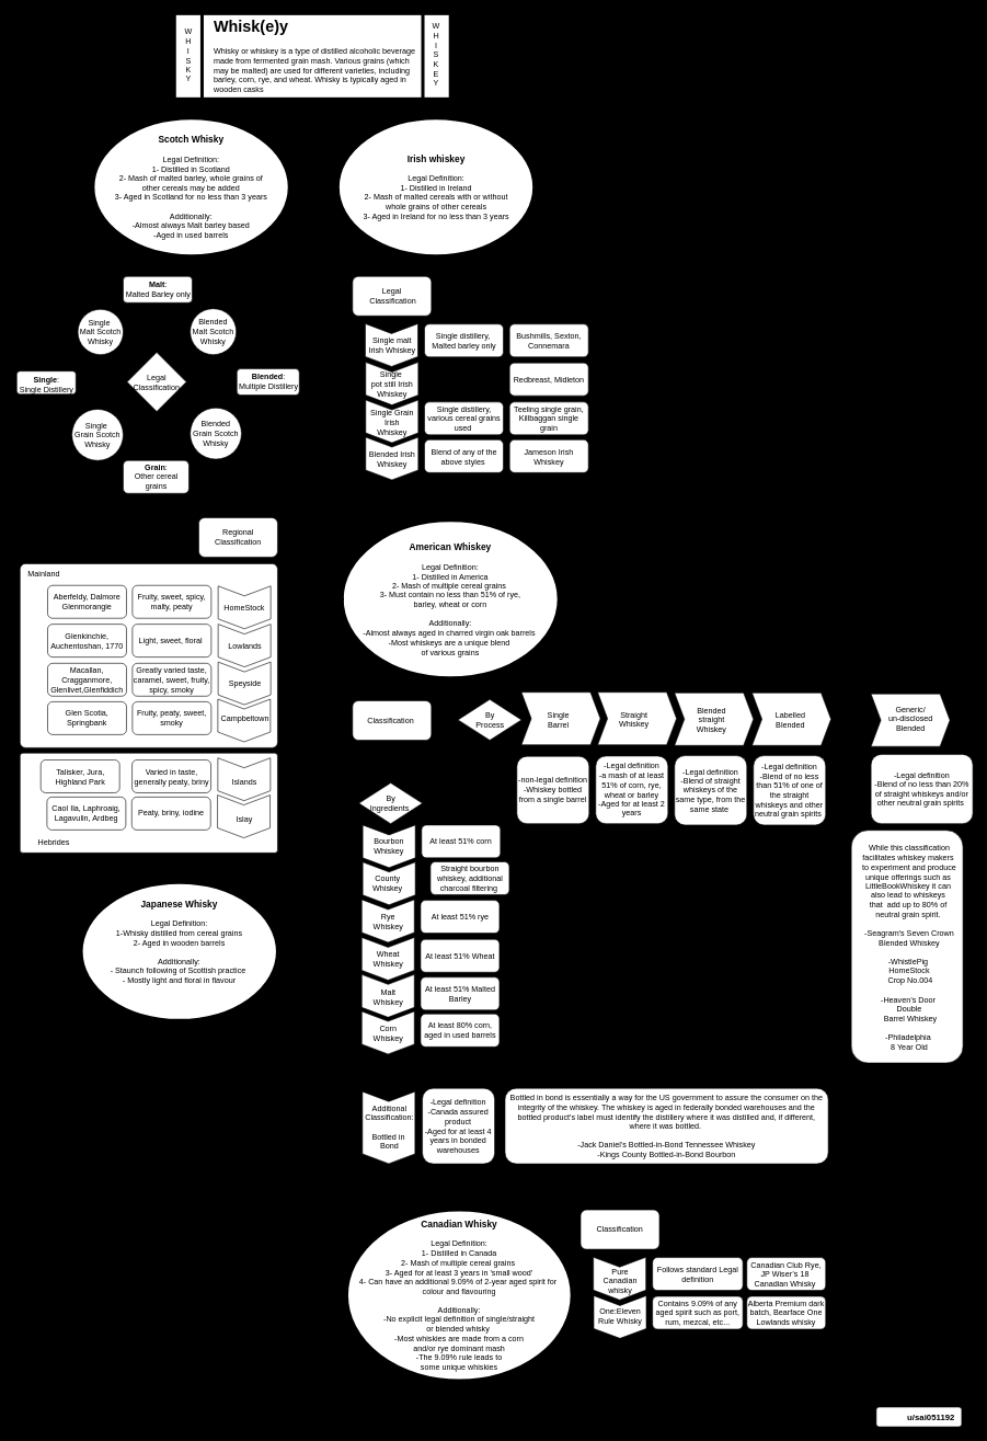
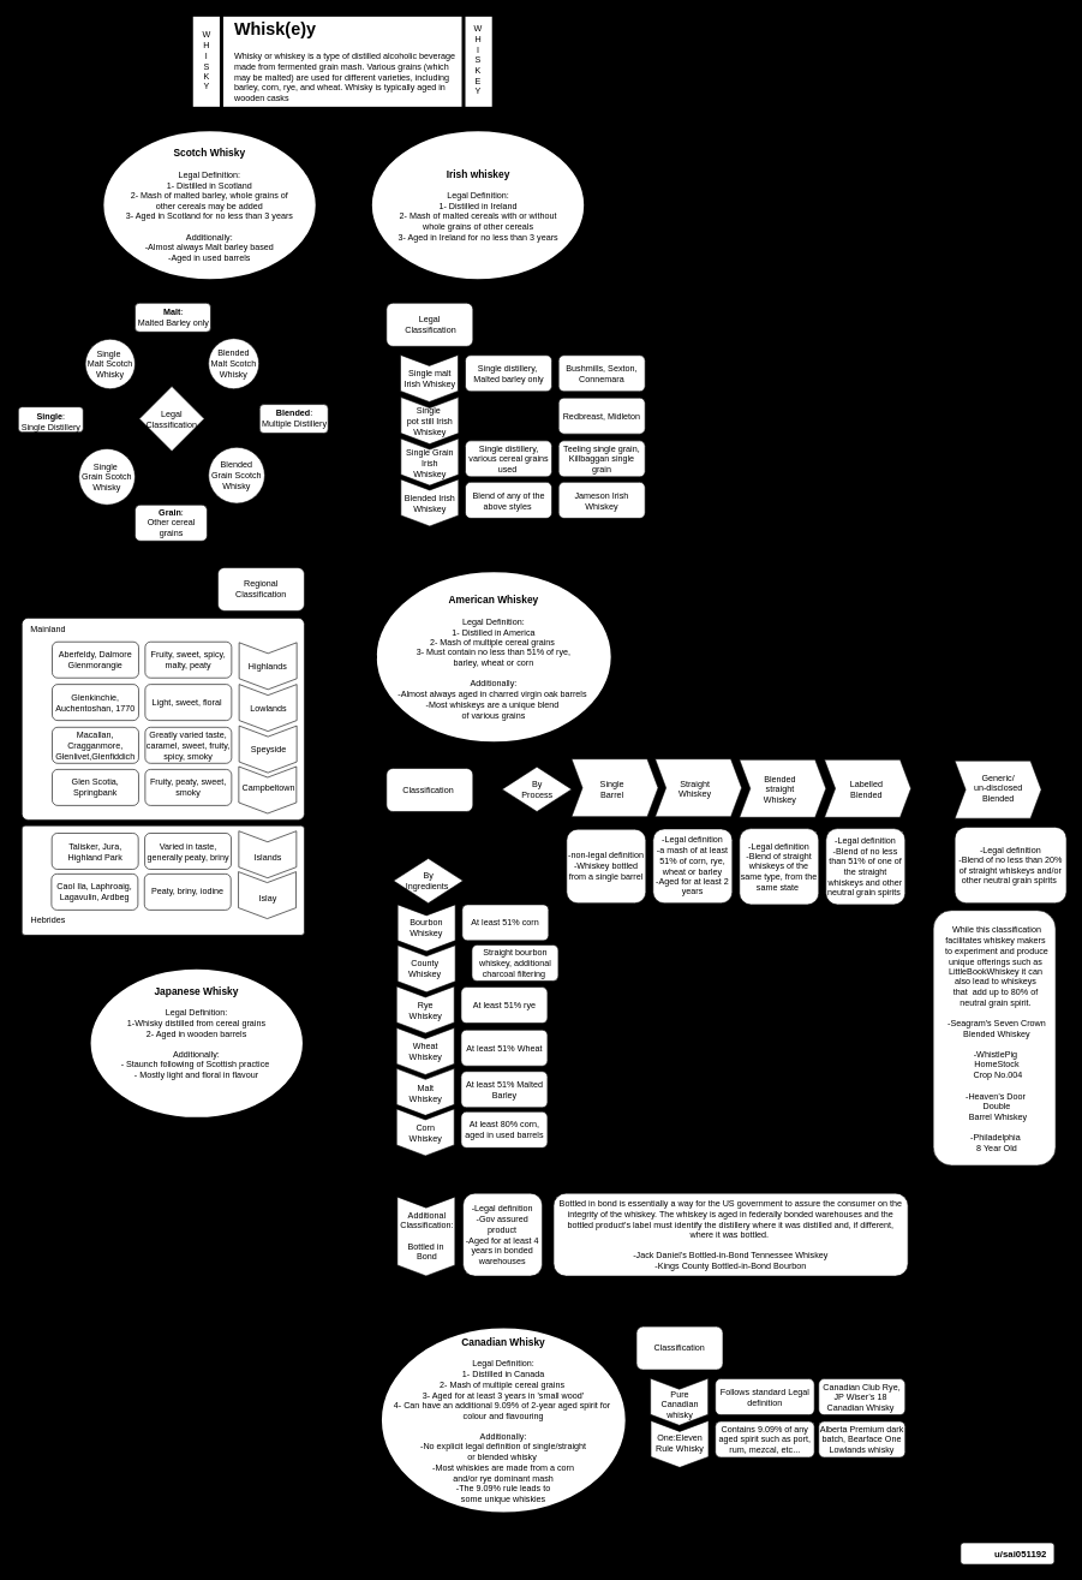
- <mxCell id="78" value="HomeStock" style="text;html=1;align=center;verticalAlign=middle;resizable=0;points=[];autosize=1;" parent="1" vertex="1"><mxGeometry x="336" y="913.5" width="70" height="20" as="geometry" /></mxCell>
+ <mxCell id="78" value="Highlands" style="text;html=1;align=center;verticalAlign=middle;resizable=0;points=[];autosize=1;" parent="1" vertex="1"><mxGeometry x="336" y="913.5" width="70" height="20" as="geometry" /></mxCell>
- <mxCell id="85" value="Talisker, Jura, Highland Park" style="rounded=1;whiteSpace=wrap;html=1;glass=0;sketch=0;" vertex="1" parent="1"><mxGeometry x="61.5" y="1155.5" width="120" height="50" as="geometry" /></mxCell>
+ <mxCell id="85" value="Talisker, Jura, Highland Park" style="rounded=1;whiteSpace=wrap;html=1;glass=0;sketch=0;" vertex="1" parent="1"><mxGeometry x="71.5" y="1155.5" width="120" height="50" as="geometry" /></mxCell>
- <mxCell id="137" value="Hebrides" style="text;html=1;align=center;verticalAlign=middle;resizable=0;points=[];autosize=1;" vertex="1" parent="1"><mxGeometry x="51" y="1271.5" width="60" height="20" as="geometry" /></mxCell>
+ <mxCell id="137" value="Hebrides" style="text;html=1;align=center;verticalAlign=middle;resizable=0;points=[];autosize=1;" vertex="1" parent="1"><mxGeometry x="36" y="1266.5" width="60" height="20" as="geometry" /></mxCell>
- <mxCell id="104" value="-Legal definition&lt;br&gt;-Canada assured product&lt;br&gt;-Aged for at least 4 years in bonded warehouses" style="rounded=1;whiteSpace=wrap;html=1;glass=0;sketch=0;" vertex="1" parent="1"><mxGeometry x="642.27" y="1655" width="110" height="115" as="geometry" /></mxCell>
+ <mxCell id="104" value="-Legal definition&lt;br&gt;-Gov assured product&lt;br&gt;-Aged for at least 4 years in bonded warehouses" style="rounded=1;whiteSpace=wrap;html=1;glass=0;sketch=0;" vertex="1" parent="1"><mxGeometry x="642.27" y="1655" width="110" height="115" as="geometry" /></mxCell>
